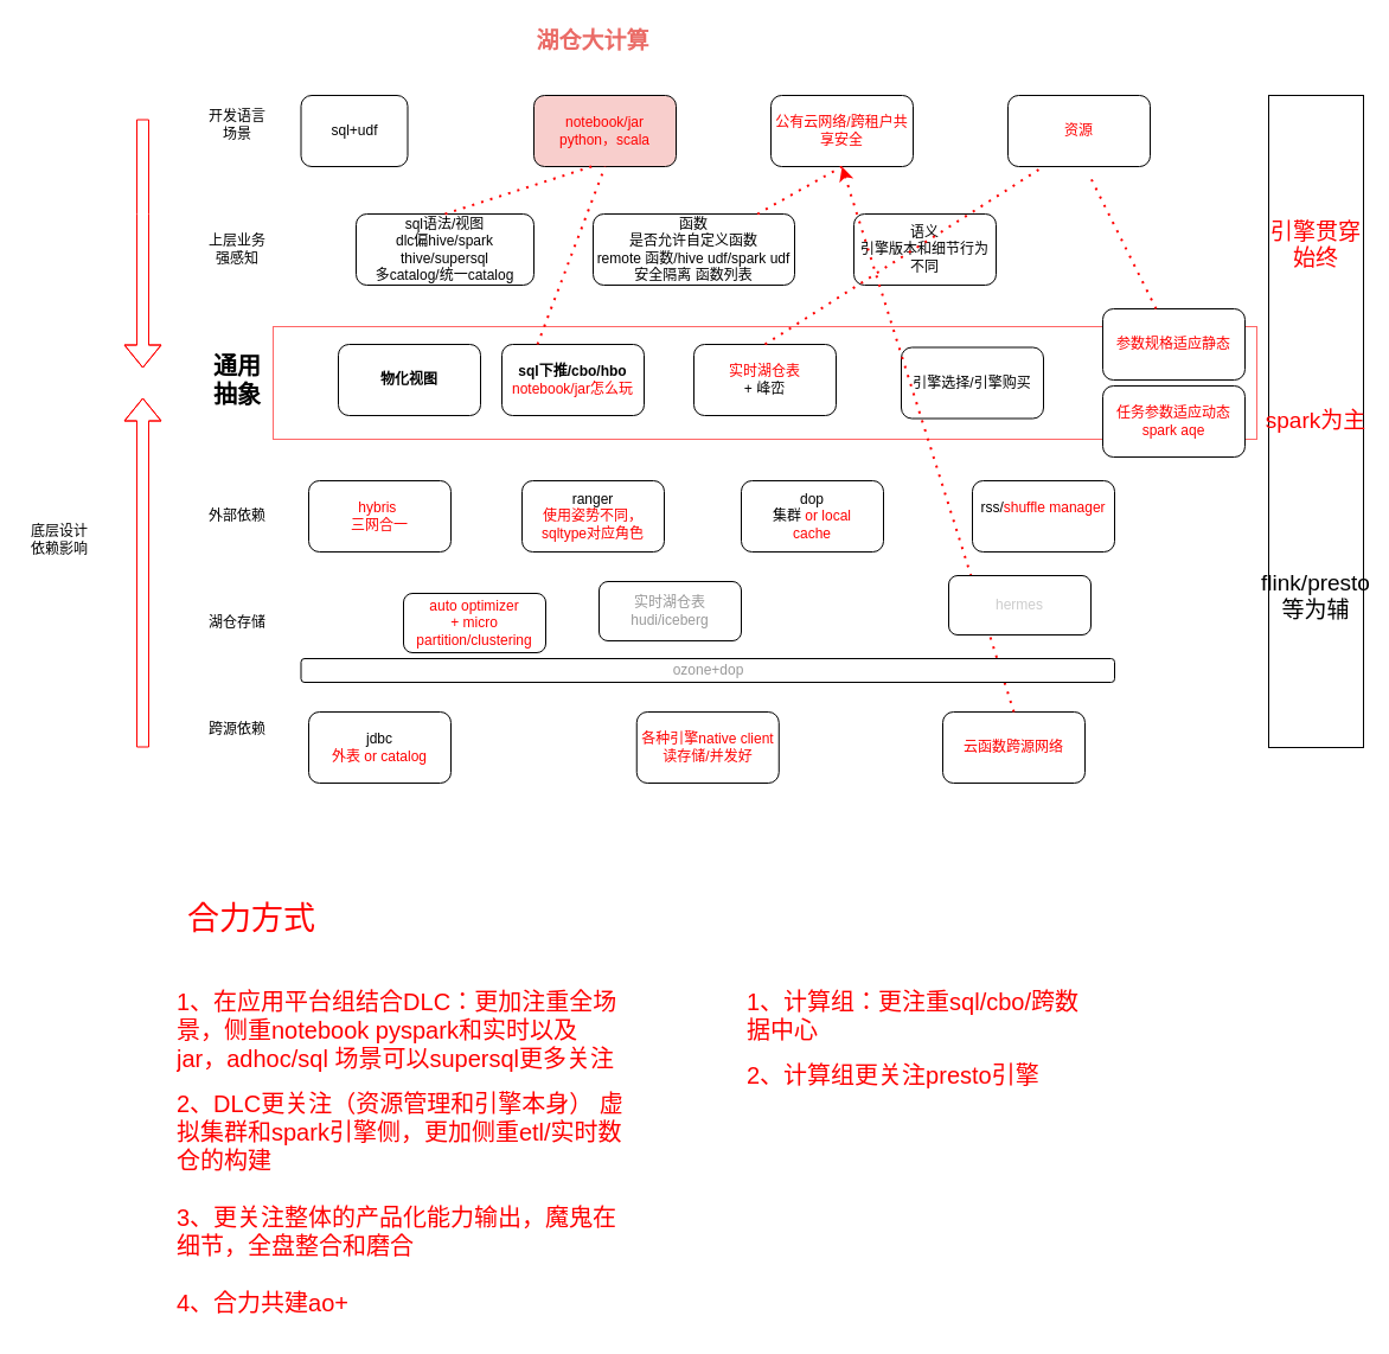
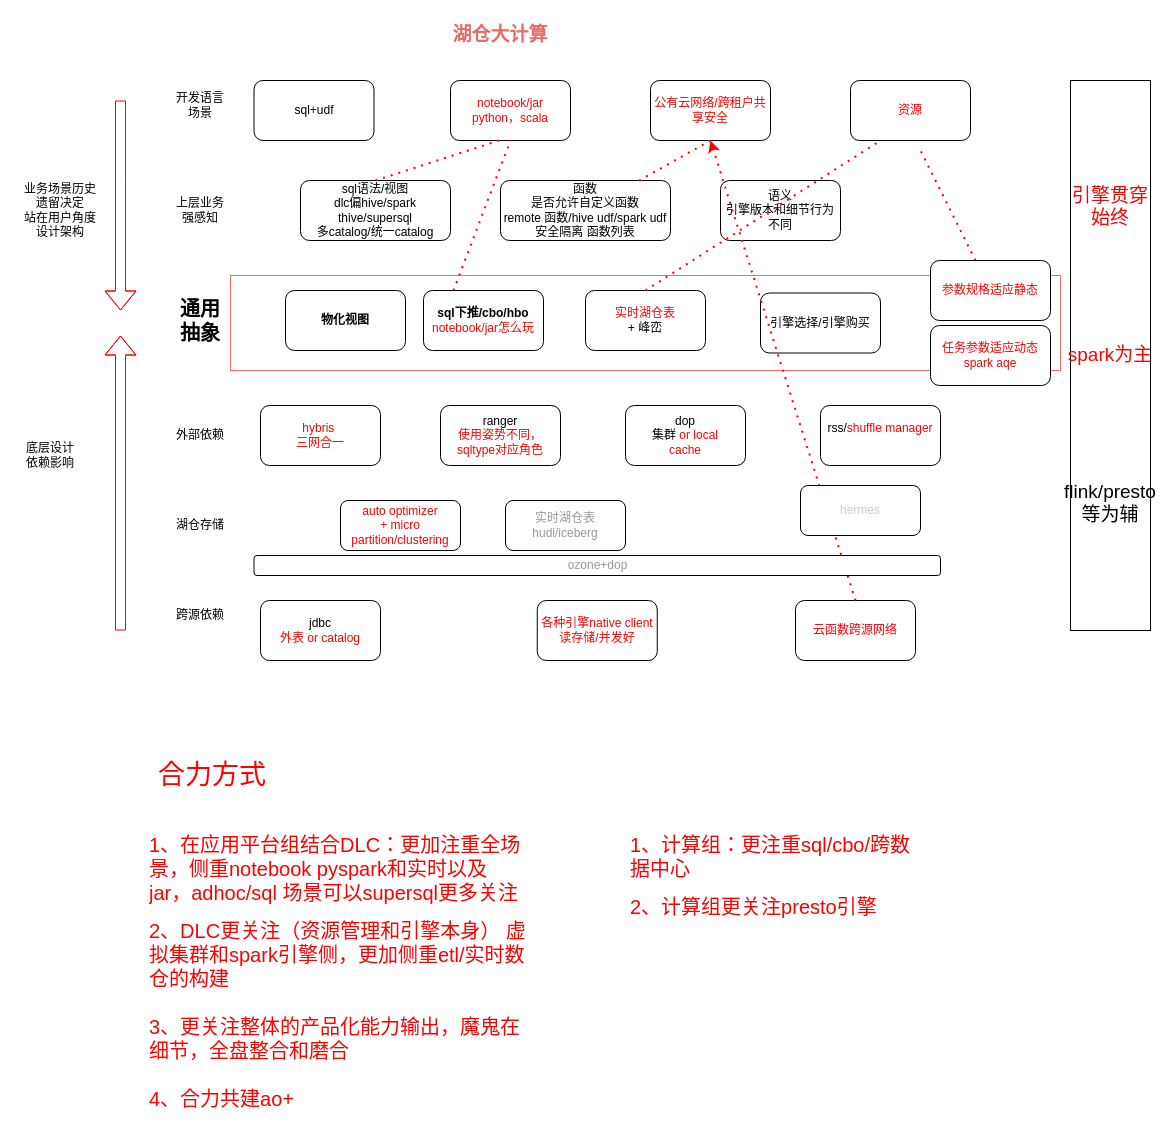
- <mxCell id="9" value="&lt;font&gt;sql+udf&lt;/font&gt;" style="rounded=1;whiteSpace=wrap;html=1;fontColor=#000000;" parent="1" vertex="1"><mxGeometry x="253.5" y="80" width="90" height="60" as="geometry" /></mxCell>
+ <mxCell id="9" value="&lt;font&gt;sql+udf&lt;/font&gt;" style="rounded=1;whiteSpace=wrap;html=1;fontColor=#000000;" parent="1" vertex="1"><mxGeometry x="253.5" y="80" width="120" height="60" as="geometry" /></mxCell>
- <mxCell id="7" value="&lt;font&gt;notebook/jar&lt;br&gt;python，scala&lt;/font&gt;" style="rounded=1;whiteSpace=wrap;html=1;fontColor=#FF0000;fillColor=#f8cecc;" parent="1" vertex="1"><mxGeometry x="450" y="80" width="120" height="60" as="geometry" /></mxCell>
+ <mxCell id="7" value="&lt;font&gt;notebook/jar&lt;br&gt;python，scala&lt;/font&gt;" style="rounded=1;whiteSpace=wrap;html=1;fontColor=#FF0000;" parent="1" vertex="1"><mxGeometry x="450" y="80" width="120" height="60" as="geometry" /></mxCell>
+ <mxCell id="29" value="&lt;font color=&quot;#000000&quot;&gt;业务场景历史遗留决定&lt;br&gt;站在用户角度设计架构&lt;br&gt;&lt;/font&gt;" style="text;html=1;strokeColor=none;fillColor=none;align=center;verticalAlign=middle;whiteSpace=wrap;rounded=0;fontColor=#FFCCCC;" parent="1" vertex="1"><mxGeometry x="20" y="170" width="80" height="80" as="geometry" /></mxCell>
- <mxCell id="41" value="实时湖仓表&lt;br&gt;hudi/iceberg" style="rounded=1;whiteSpace=wrap;html=1;strokeColor=#000000;fontColor=#999999;" vertex="1" parent="1"><mxGeometry x="505" y="490" width="120" height="50" as="geometry" /></mxCell>
+ <mxCell id="41" value="实时湖仓表&lt;br&gt;hudi/iceberg" style="rounded=1;whiteSpace=wrap;html=1;strokeColor=#000000;fontColor=#999999;" vertex="1" parent="1"><mxGeometry x="505" y="500" width="120" height="50" as="geometry" /></mxCell>
